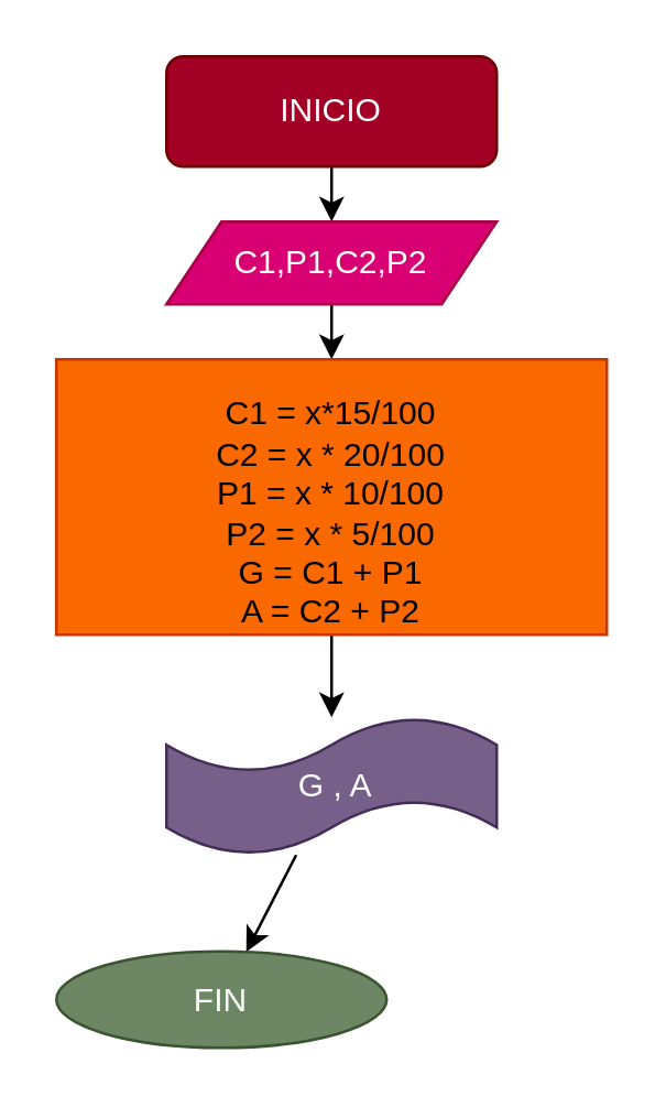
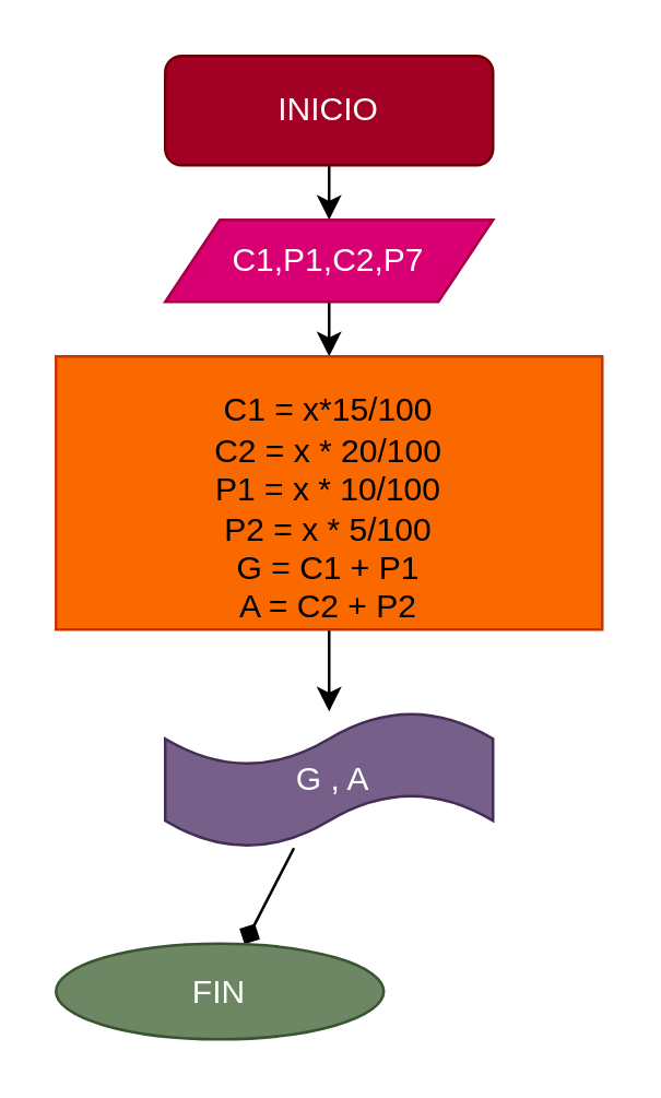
- <mxCell id="5" value="C1,P1,C2,P2" style="shape=parallelogram;perimeter=parallelogramPerimeter;whiteSpace=wrap;html=1;fixedSize=1;fillColor=#d80073;fontColor=#ffffff;strokeColor=#A50040;" vertex="1" parent="1"><mxGeometry x="60" y="80" width="120" height="30" as="geometry" /></mxCell>
+ <mxCell id="5" value="C1,P1,C2,P7" style="shape=parallelogram;perimeter=parallelogramPerimeter;whiteSpace=wrap;html=1;fixedSize=1;fillColor=#d80073;fontColor=#ffffff;strokeColor=#A50040;" vertex="1" parent="1"><mxGeometry x="60" y="80" width="120" height="30" as="geometry" /></mxCell>
- <mxCell id="8" value="" style="edgeStyle=none;html=1;" edge="1" parent="1" source="9" target="10"><mxGeometry relative="1" as="geometry" /></mxCell>
+ <mxCell id="8" value="" style="edgeStyle=none;html=1;endArrow=diamond;" edge="1" parent="1" source="9" target="10"><mxGeometry relative="1" as="geometry" /></mxCell>
